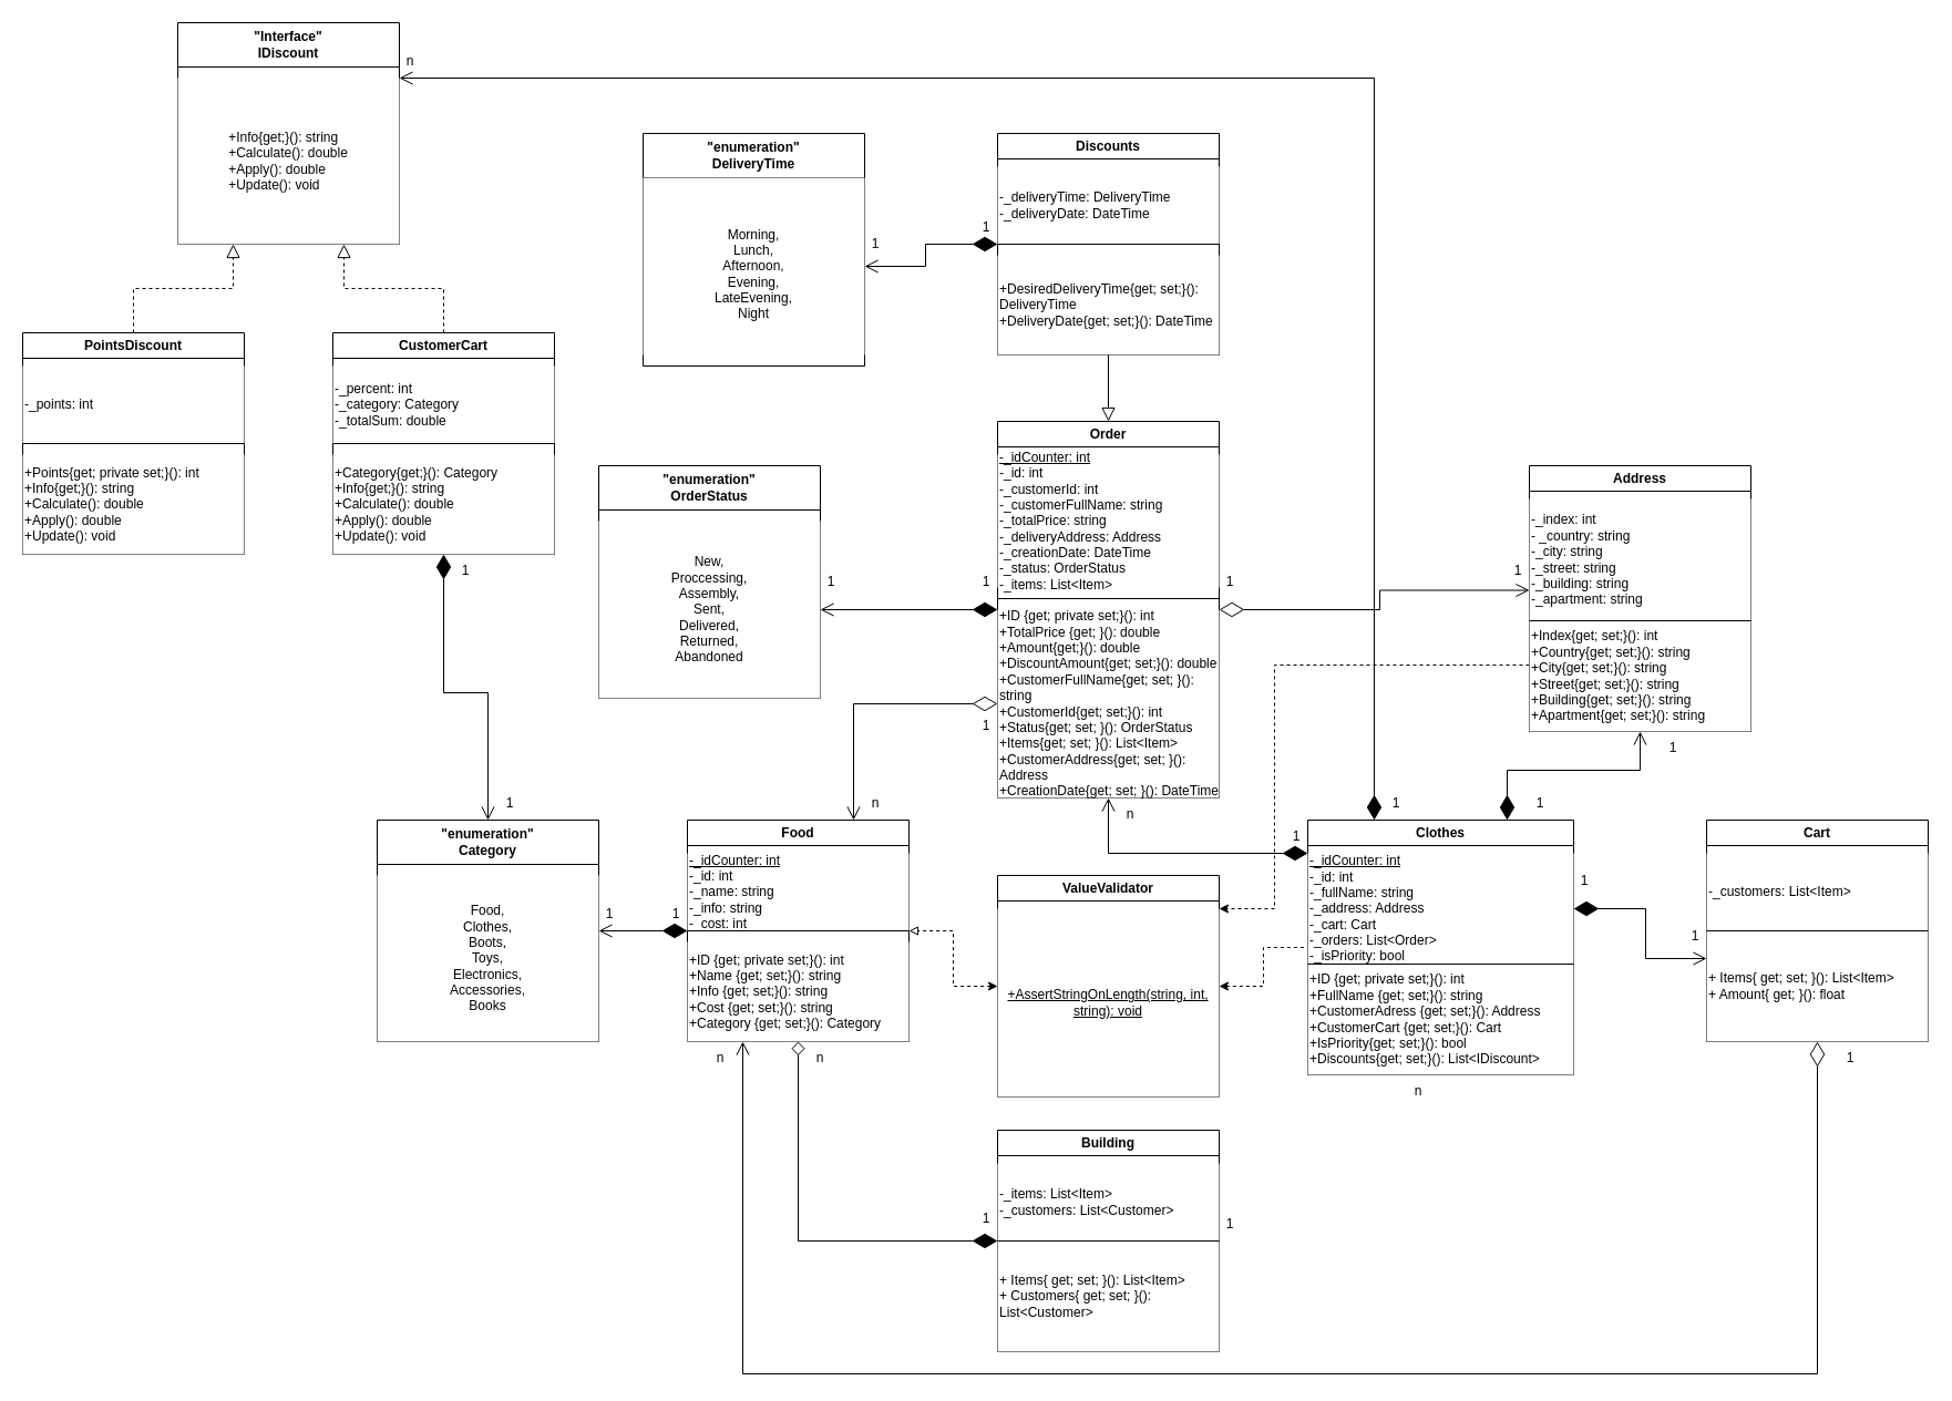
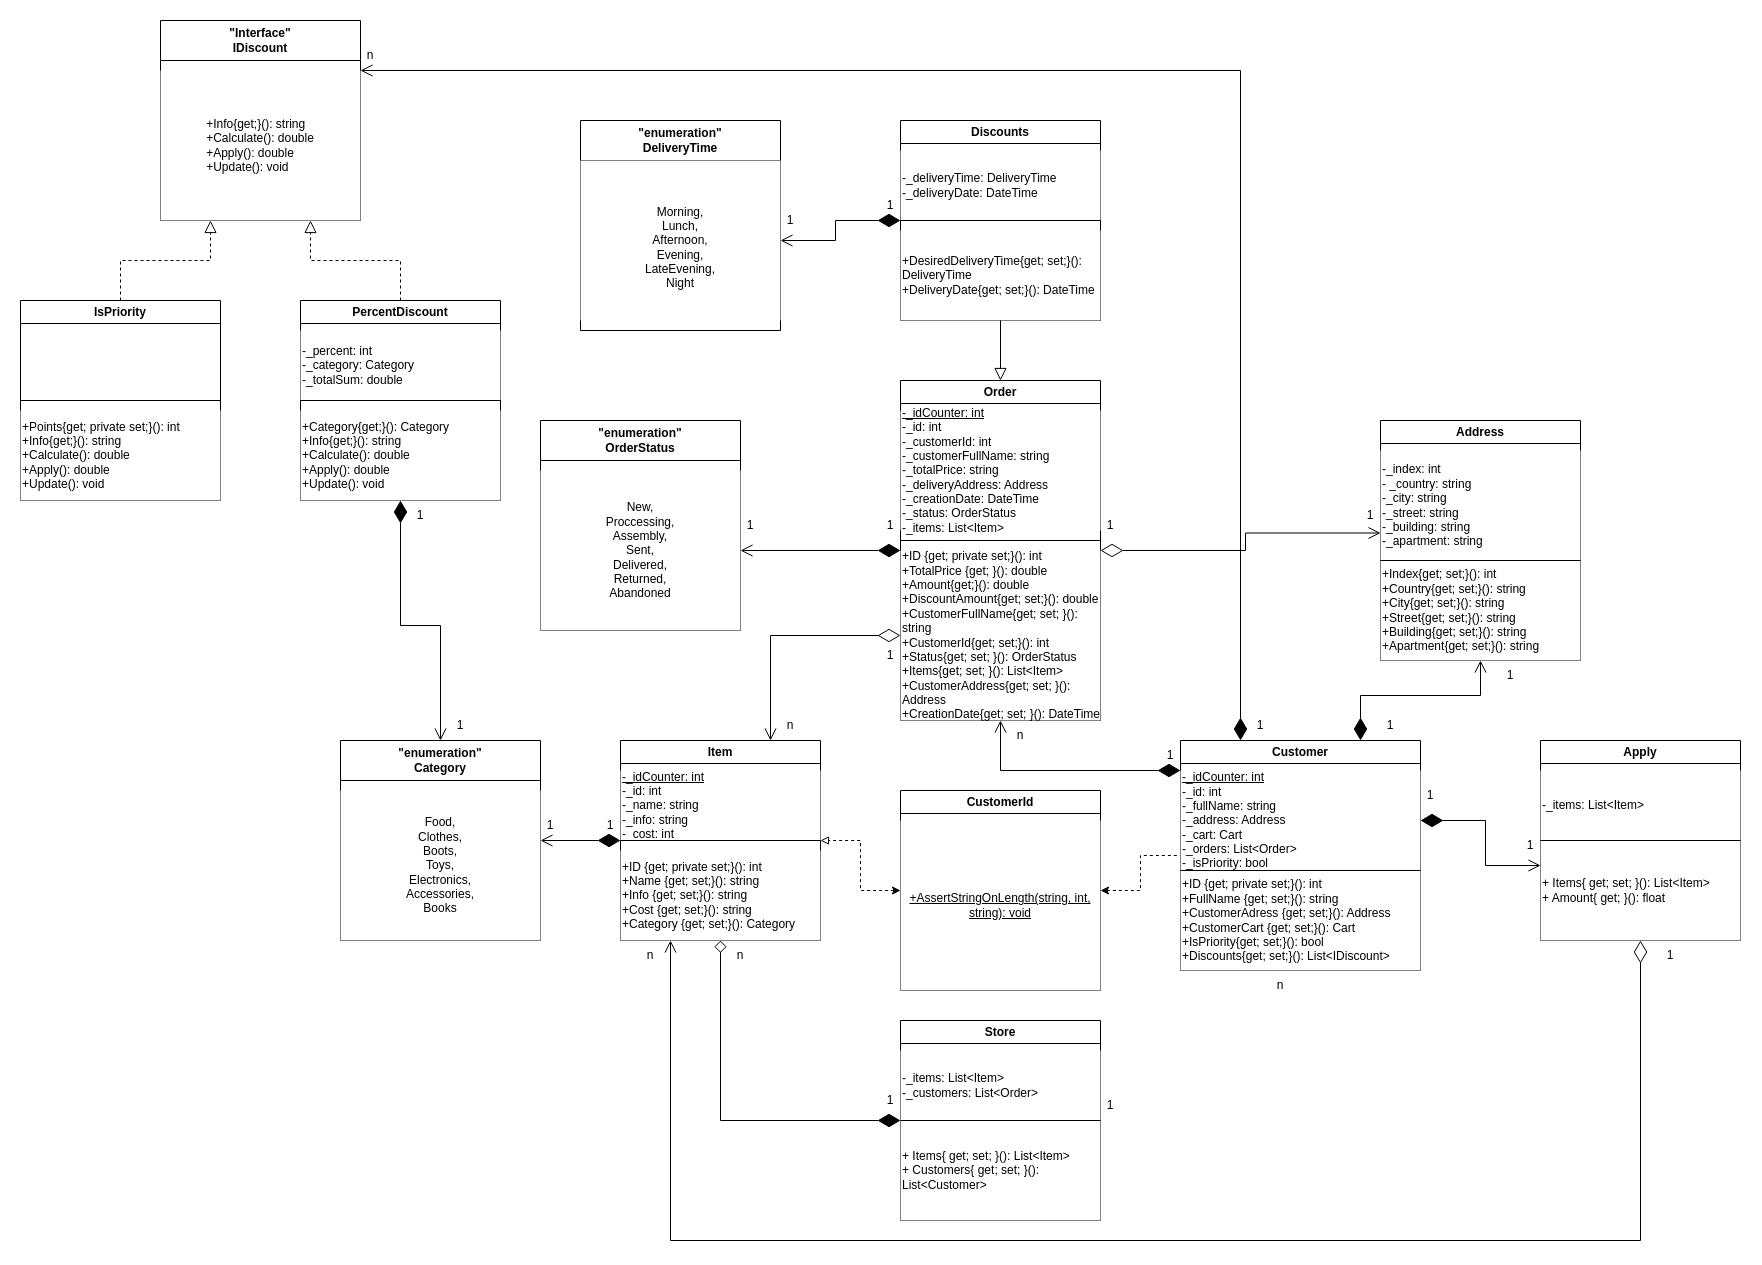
- <mxCell id="81" value="PointsDiscount" style="swimlane;whiteSpace=wrap;html=1;" vertex="1" parent="1"><mxGeometry x="20" y="300" width="200" height="200" as="geometry" /></mxCell>
+ <mxCell id="81" value="IsPriority" style="swimlane;whiteSpace=wrap;html=1;" vertex="1" parent="1"><mxGeometry x="20" y="300" width="200" height="200" as="geometry" /></mxCell>
- <mxCell id="76" value="CustomerCart" style="swimlane;whiteSpace=wrap;html=1;" vertex="1" parent="1"><mxGeometry x="300" y="300" width="200" height="200" as="geometry" /></mxCell>
+ <mxCell id="76" value="PercentDiscount" style="swimlane;whiteSpace=wrap;html=1;" vertex="1" parent="1"><mxGeometry x="300" y="300" width="200" height="200" as="geometry" /></mxCell>
- <mxCell id="82" value="-_points: int" style="text;html=1;align=left;verticalAlign=middle;whiteSpace=wrap;rounded=0;fillColor=default;" vertex="1" parent="81"><mxGeometry y="30" width="200" height="70" as="geometry" /></mxCell>
- <mxCell id="22" style="edgeStyle=orthogonalEdgeStyle;rounded=0;orthogonalLoop=1;jettySize=auto;html=1;exitX=0;exitY=0.75;exitDx=0;exitDy=0;entryX=1;entryY=0;entryDx=0;entryDy=0;dashed=1;" parent="1" source="23" target="5" edge="1"><mxGeometry relative="1" as="geometry"><Array as="points"><mxPoint x="1150" y="600" /><mxPoint x="1150" y="820" /></Array></mxGeometry></mxCell>
- <mxCell id="7" value="Food" style="swimlane;whiteSpace=wrap;html=1;" parent="1" vertex="1"><mxGeometry x="620" y="740" width="200" height="200" as="geometry" /></mxCell>
+ <mxCell id="7" value="Item" style="swimlane;whiteSpace=wrap;html=1;" parent="1" vertex="1"><mxGeometry x="620" y="740" width="200" height="200" as="geometry" /></mxCell>
- <mxCell id="12" value="Clothes" style="swimlane;whiteSpace=wrap;html=1;fillColor=default;" parent="1" vertex="1"><mxGeometry x="1180" y="740" width="240" height="230" as="geometry" /></mxCell>
+ <mxCell id="12" value="Customer" style="swimlane;whiteSpace=wrap;html=1;fillColor=default;" parent="1" vertex="1"><mxGeometry x="1180" y="740" width="240" height="230" as="geometry" /></mxCell>
- <mxCell id="36" value="Cart" style="swimlane;whiteSpace=wrap;html=1;" parent="1" vertex="1"><mxGeometry x="1540" y="740" width="200" height="200" as="geometry" /></mxCell>
+ <mxCell id="36" value="Apply" style="swimlane;whiteSpace=wrap;html=1;" parent="1" vertex="1"><mxGeometry x="1540" y="740" width="200" height="200" as="geometry" /></mxCell>
- <mxCell id="4" value="ValueValidator" style="swimlane;whiteSpace=wrap;html=1;" parent="1" vertex="1"><mxGeometry x="900" y="790" width="200" height="200" as="geometry" /></mxCell>
+ <mxCell id="4" value="CustomerId" style="swimlane;whiteSpace=wrap;html=1;" parent="1" vertex="1"><mxGeometry x="900" y="790" width="200" height="200" as="geometry" /></mxCell>
- <mxCell id="37" value="-_customers: List&amp;lt;Item&amp;gt;" style="text;html=1;align=left;verticalAlign=middle;whiteSpace=wrap;rounded=0;fillColor=default;" parent="36" vertex="1"><mxGeometry y="30" width="200" height="70" as="geometry" /></mxCell>
+ <mxCell id="37" value="-_items: List&amp;lt;Item&amp;gt;" style="text;html=1;align=left;verticalAlign=middle;whiteSpace=wrap;rounded=0;fillColor=default;" parent="36" vertex="1"><mxGeometry y="30" width="200" height="70" as="geometry" /></mxCell>
- <mxCell id="17" value="Building" style="swimlane;whiteSpace=wrap;html=1;" parent="1" vertex="1"><mxGeometry x="900" y="1020" width="200" height="200" as="geometry" /></mxCell>
+ <mxCell id="17" value="Store" style="swimlane;whiteSpace=wrap;html=1;" parent="1" vertex="1"><mxGeometry x="900" y="1020" width="200" height="200" as="geometry" /></mxCell>
- <mxCell id="18" value="-_items: List&amp;lt;Item&amp;gt;&lt;div&gt;-_customers: List&amp;lt;Customer&amp;gt;&lt;/div&gt;" style="text;html=1;align=left;verticalAlign=middle;whiteSpace=wrap;rounded=0;fillColor=default;" parent="17" vertex="1"><mxGeometry y="30" width="200" height="70" as="geometry" /></mxCell>
+ <mxCell id="18" value="-_items: List&amp;lt;Item&amp;gt;&lt;div&gt;-_customers: List&amp;lt;Order&amp;gt;&lt;/div&gt;" style="text;html=1;align=left;verticalAlign=middle;whiteSpace=wrap;rounded=0;fillColor=default;" parent="17" vertex="1"><mxGeometry y="30" width="200" height="70" as="geometry" /></mxCell>
